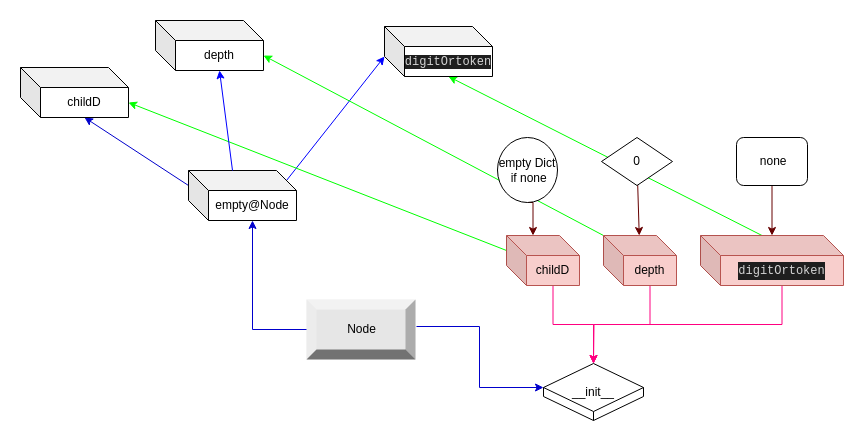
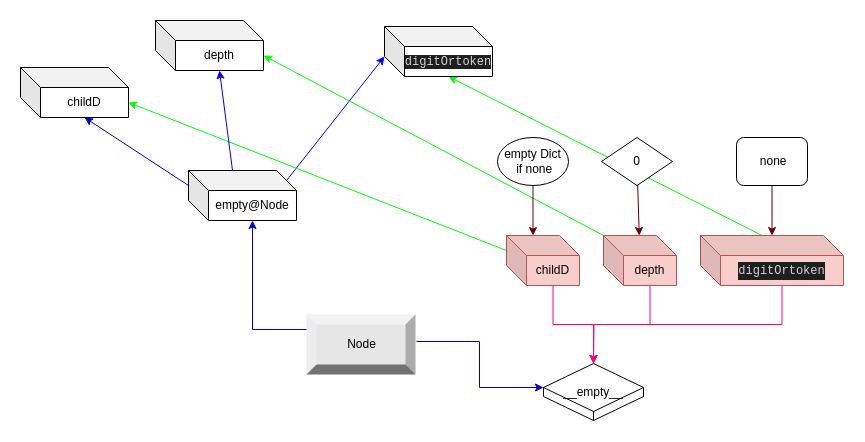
- <mxCell id="19" value="empty Dict &amp;nbsp;if none" style="ellipse;whiteSpace=wrap;html=1;" vertex="1" parent="1"><mxGeometry x="497" y="137" width="60" height="65" as="geometry" /></mxCell>
+ <mxCell id="19" value="empty Dict &amp;nbsp;if none" style="ellipse;whiteSpace=wrap;html=1;" vertex="1" parent="1"><mxGeometry x="497" y="137" width="71" height="48" as="geometry" /></mxCell>
- <mxCell id="2" value="Node" style="labelPosition=center;verticalLabelPosition=middle;align=center;html=1;shape=mxgraph.basic.shaded_button;dx=10;fillColor=#E6E6E6;strokeColor=none;fontColor=#000000;" vertex="1" parent="1"><mxGeometry x="306" y="299" width="109" height="60" as="geometry" /></mxCell>
+ <mxCell id="2" value="Node" style="labelPosition=center;verticalLabelPosition=middle;align=center;html=1;shape=mxgraph.basic.shaded_button;dx=10;fillColor=#E6E6E6;strokeColor=none;fontColor=#000000;" vertex="1" parent="1"><mxGeometry x="306" y="314" width="109" height="60" as="geometry" /></mxCell>
- <mxCell id="4" value="__init__" style="whiteSpace=wrap;html=1;shape=mxgraph.basic.isocube;isoAngle=15;fontColor=#000000;" vertex="1" parent="1"><mxGeometry x="543" y="363" width="100" height="57" as="geometry" /></mxCell>
+ <mxCell id="4" value="__empty__" style="whiteSpace=wrap;html=1;shape=mxgraph.basic.isocube;isoAngle=15;fontColor=#000000;" vertex="1" parent="1"><mxGeometry x="543" y="363" width="100" height="57" as="geometry" /></mxCell>
